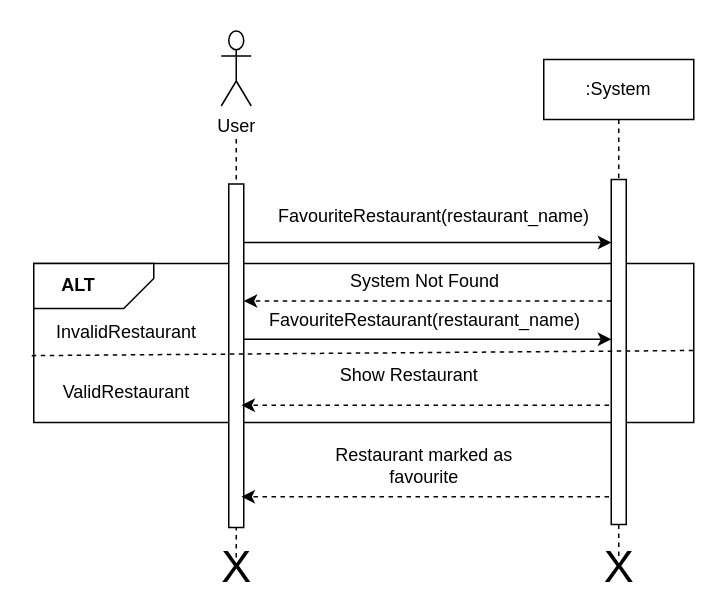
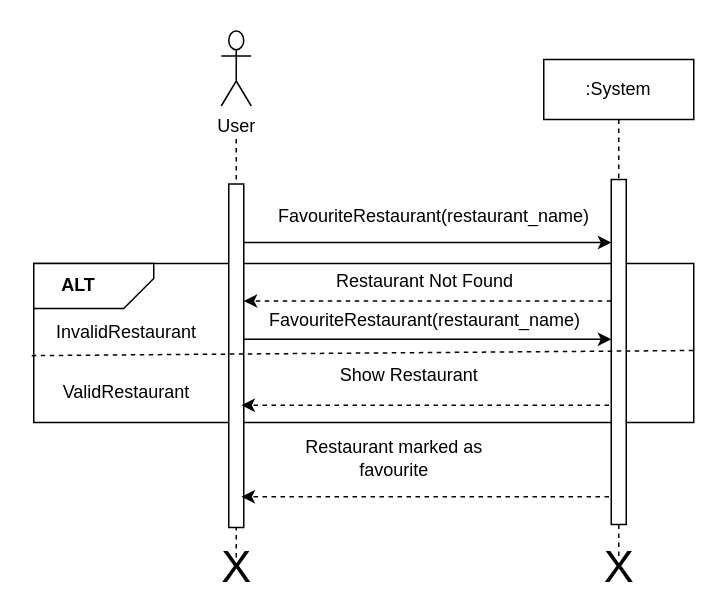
- <mxCell id="11" value="System Not Found" style="text;strokeColor=none;align=center;fillColor=none;html=1;verticalAlign=middle;whiteSpace=wrap;rounded=0;" vertex="1" parent="1"><mxGeometry x="208" y="171.5" width="150" height="30" as="geometry" /></mxCell>
+ <mxCell id="11" value="Restaurant Not Found" style="text;strokeColor=none;align=center;fillColor=none;html=1;verticalAlign=middle;whiteSpace=wrap;rounded=0;" vertex="1" parent="1"><mxGeometry x="208" y="171.5" width="150" height="30" as="geometry" /></mxCell>
- <mxCell id="17" value="Restaurant marked as favourite" style="text;strokeColor=none;align=center;fillColor=none;html=1;verticalAlign=middle;whiteSpace=wrap;rounded=0;" vertex="1" parent="1"><mxGeometry x="215.75" y="295" width="132.5" height="30" as="geometry" /></mxCell>
+ <mxCell id="17" value="Restaurant marked as favourite" style="text;strokeColor=none;align=center;fillColor=none;html=1;verticalAlign=middle;whiteSpace=wrap;rounded=0;" vertex="1" parent="1"><mxGeometry x="195.75" y="290" width="132.5" height="30" as="geometry" /></mxCell>
